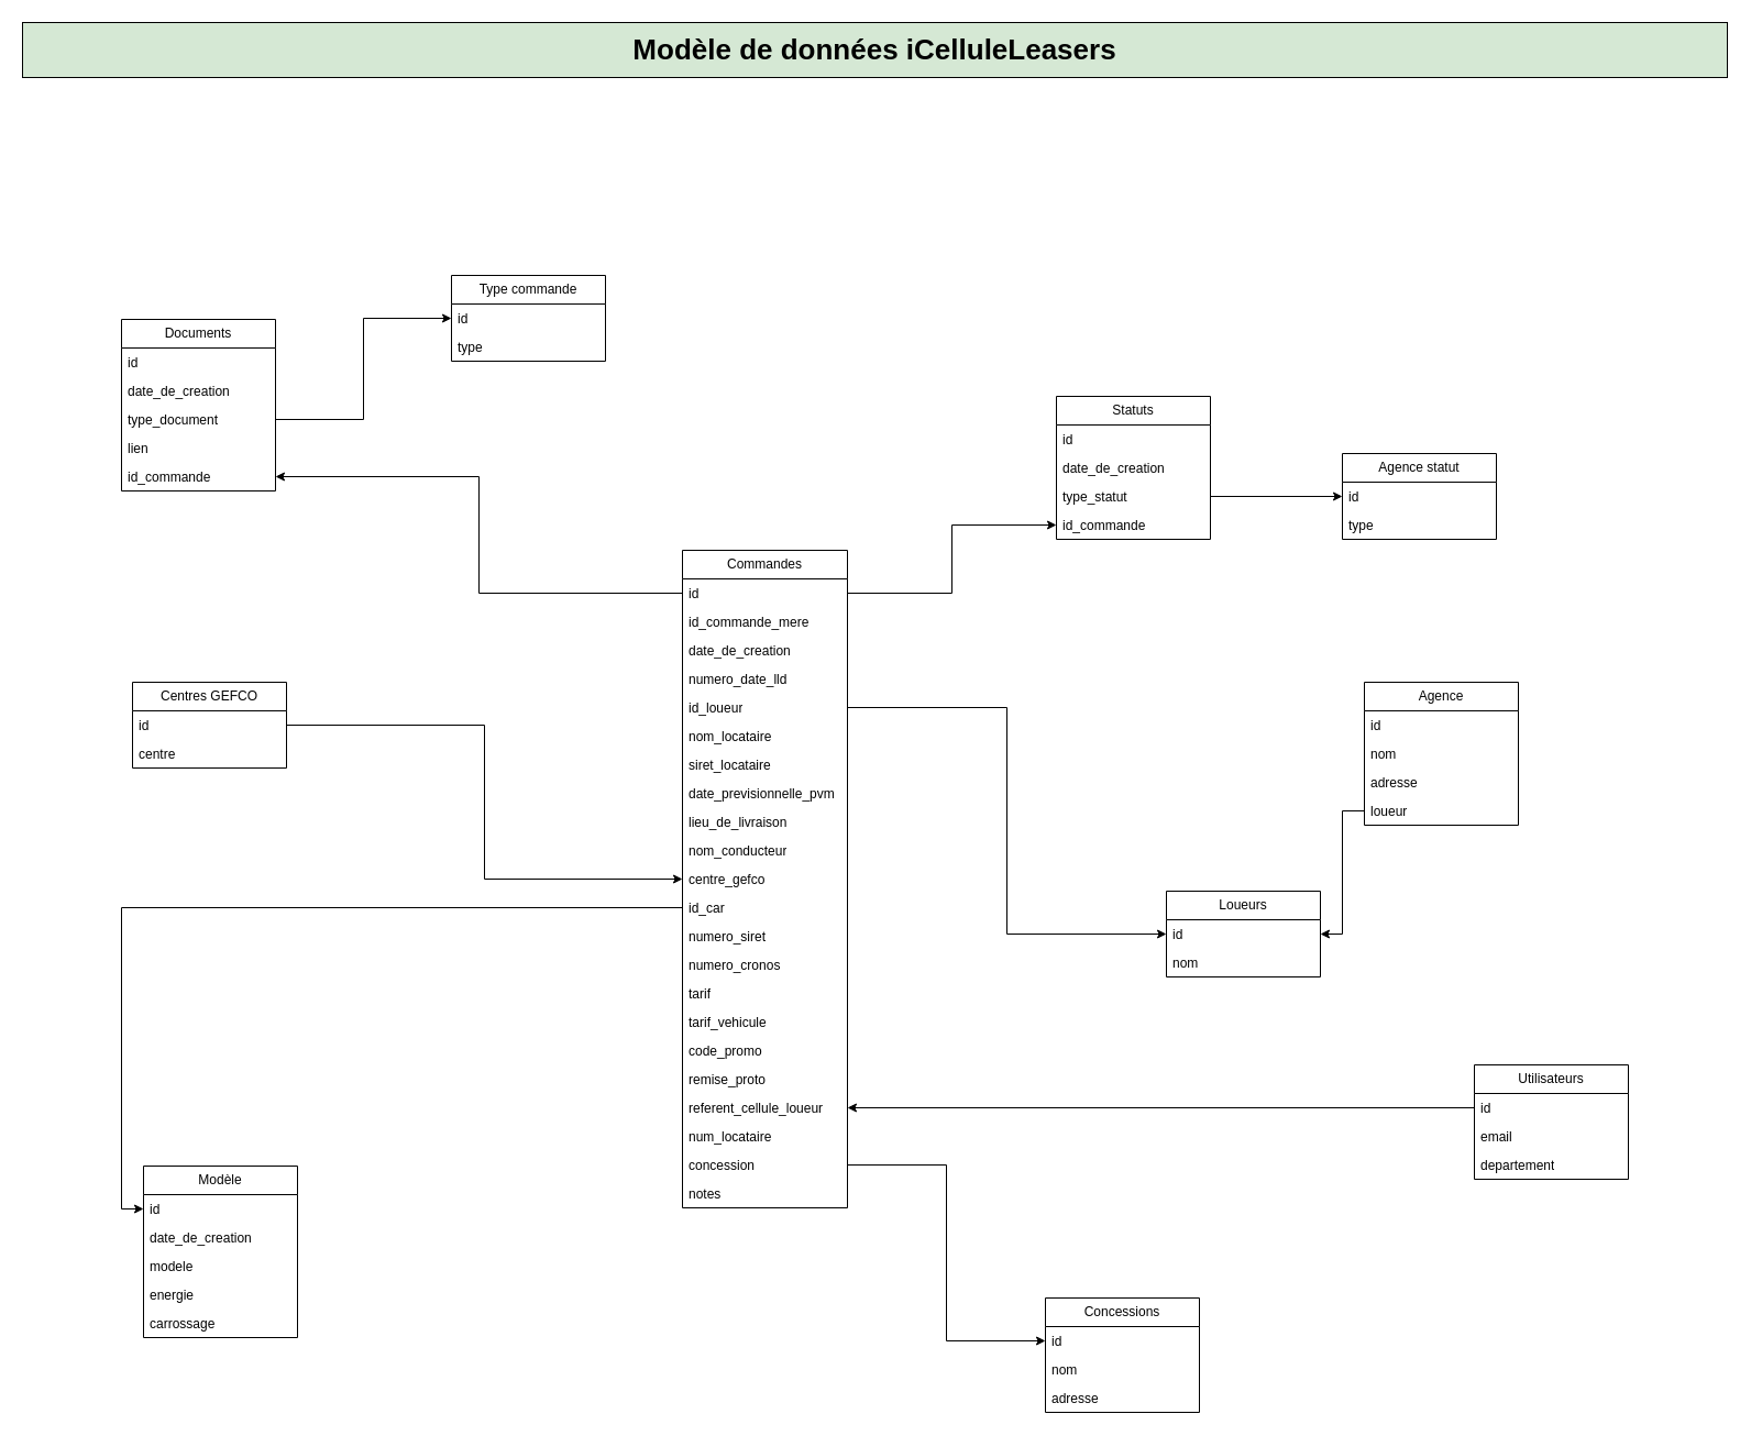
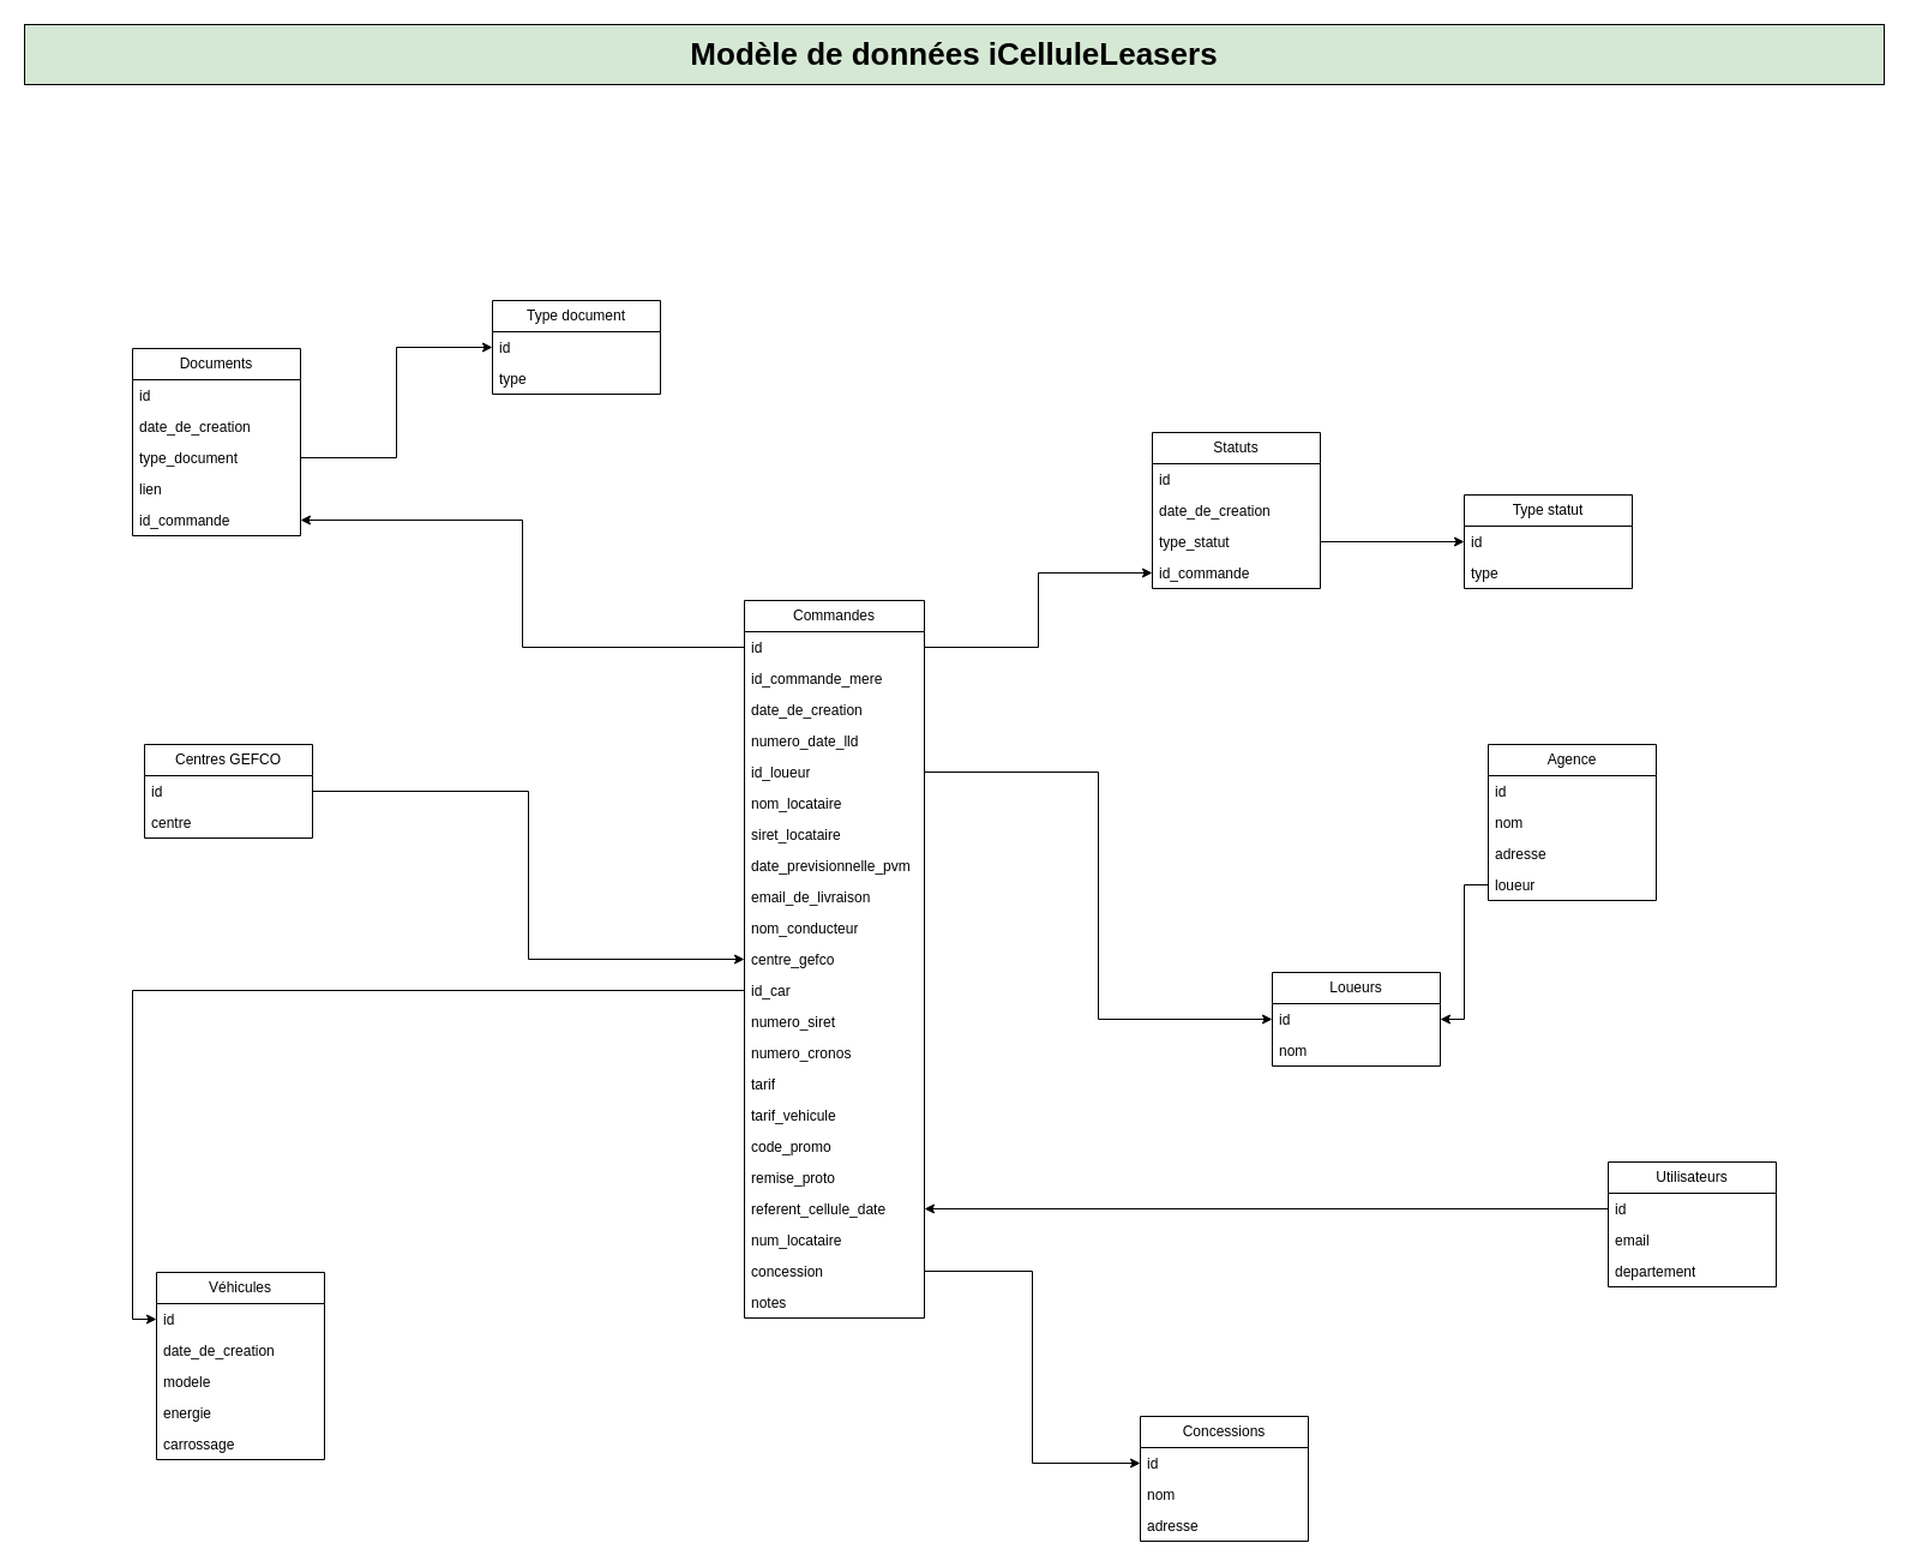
- <mxCell id="55" value="Type commande" style="swimlane;fontStyle=0;childLayout=stackLayout;horizontal=1;startSize=26;fillColor=none;horizontalStack=0;resizeParent=1;resizeParentMax=0;resizeLast=0;collapsible=1;marginBottom=0;whiteSpace=wrap;html=1;" parent="1" vertex="1"><mxGeometry x="410" y="250" width="140" height="78" as="geometry" /></mxCell>
+ <mxCell id="55" value="Type document" style="swimlane;fontStyle=0;childLayout=stackLayout;horizontal=1;startSize=26;fillColor=none;horizontalStack=0;resizeParent=1;resizeParentMax=0;resizeLast=0;collapsible=1;marginBottom=0;whiteSpace=wrap;html=1;" parent="1" vertex="1"><mxGeometry x="410" y="250" width="140" height="78" as="geometry" /></mxCell>
- <mxCell id="37" value="Agence statut" style="swimlane;fontStyle=0;childLayout=stackLayout;horizontal=1;startSize=26;fillColor=none;horizontalStack=0;resizeParent=1;resizeParentMax=0;resizeLast=0;collapsible=1;marginBottom=0;whiteSpace=wrap;html=1;" parent="1" vertex="1"><mxGeometry x="1220" y="412" width="140" height="78" as="geometry" /></mxCell>
+ <mxCell id="37" value="Type statut" style="swimlane;fontStyle=0;childLayout=stackLayout;horizontal=1;startSize=26;fillColor=none;horizontalStack=0;resizeParent=1;resizeParentMax=0;resizeLast=0;collapsible=1;marginBottom=0;whiteSpace=wrap;html=1;" parent="1" vertex="1"><mxGeometry x="1220" y="412" width="140" height="78" as="geometry" /></mxCell>
- <mxCell id="11" value="lieu_de_livraison" style="text;strokeColor=none;fillColor=none;align=left;verticalAlign=top;spacingLeft=4;spacingRight=4;overflow=hidden;rotatable=0;points=[[0,0.5],[1,0.5]];portConstraint=eastwest;whiteSpace=wrap;html=1;" parent="2" vertex="1"><mxGeometry y="234" width="150" height="26" as="geometry" /></mxCell>
+ <mxCell id="11" value="email_de_livraison" style="text;strokeColor=none;fillColor=none;align=left;verticalAlign=top;spacingLeft=4;spacingRight=4;overflow=hidden;rotatable=0;points=[[0,0.5],[1,0.5]];portConstraint=eastwest;whiteSpace=wrap;html=1;" parent="2" vertex="1"><mxGeometry y="234" width="150" height="26" as="geometry" /></mxCell>
- <mxCell id="21" value="referent_cellule_loueur" style="text;strokeColor=none;fillColor=none;align=left;verticalAlign=top;spacingLeft=4;spacingRight=4;overflow=hidden;rotatable=0;points=[[0,0.5],[1,0.5]];portConstraint=eastwest;whiteSpace=wrap;html=1;" parent="2" vertex="1"><mxGeometry y="494" width="150" height="26" as="geometry" /></mxCell>
+ <mxCell id="21" value="referent_cellule_date" style="text;strokeColor=none;fillColor=none;align=left;verticalAlign=top;spacingLeft=4;spacingRight=4;overflow=hidden;rotatable=0;points=[[0,0.5],[1,0.5]];portConstraint=eastwest;whiteSpace=wrap;html=1;" parent="2" vertex="1"><mxGeometry y="494" width="150" height="26" as="geometry" /></mxCell>
- <mxCell id="58" value="Modèle" style="swimlane;fontStyle=0;childLayout=stackLayout;horizontal=1;startSize=26;fillColor=none;horizontalStack=0;resizeParent=1;resizeParentMax=0;resizeLast=0;collapsible=1;marginBottom=0;whiteSpace=wrap;html=1;" parent="1" vertex="1"><mxGeometry x="130" y="1060" width="140" height="156" as="geometry" /></mxCell>
+ <mxCell id="58" value="Véhicules" style="swimlane;fontStyle=0;childLayout=stackLayout;horizontal=1;startSize=26;fillColor=none;horizontalStack=0;resizeParent=1;resizeParentMax=0;resizeLast=0;collapsible=1;marginBottom=0;whiteSpace=wrap;html=1;" parent="1" vertex="1"><mxGeometry x="130" y="1060" width="140" height="156" as="geometry" /></mxCell>
